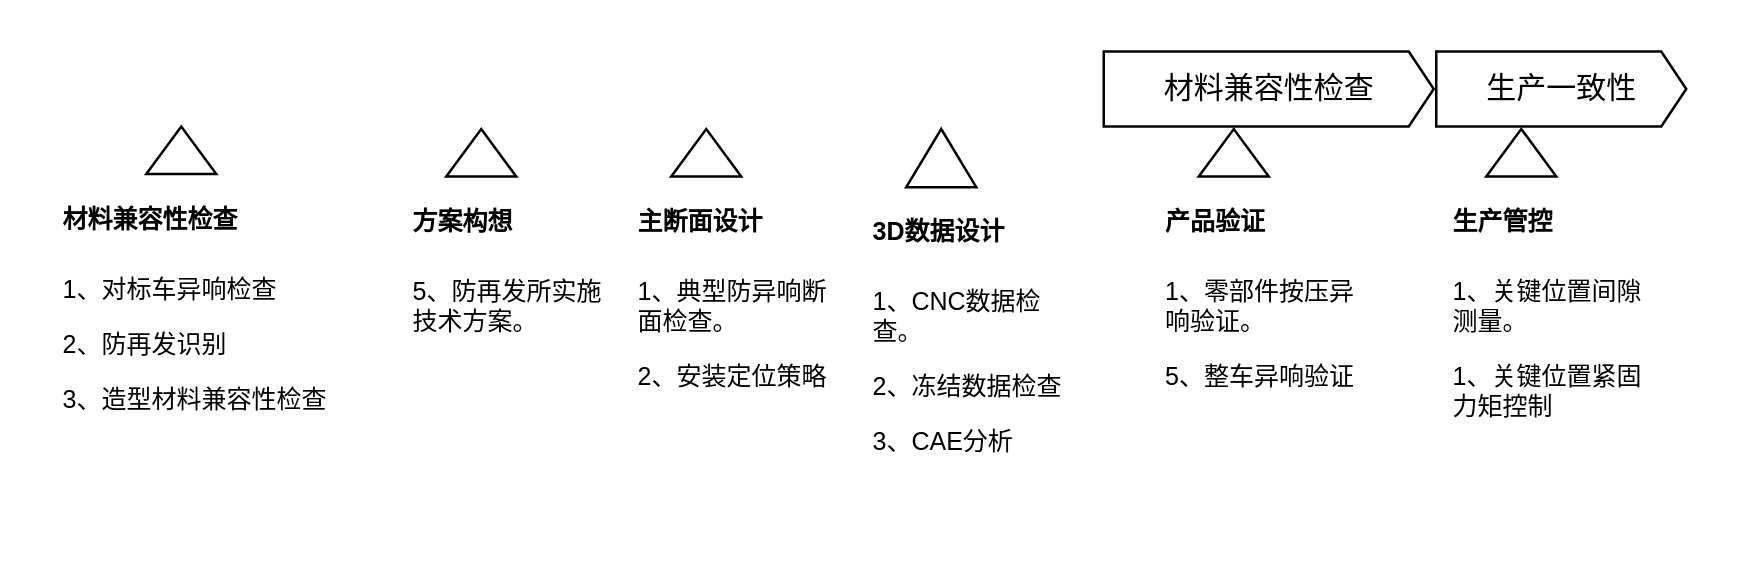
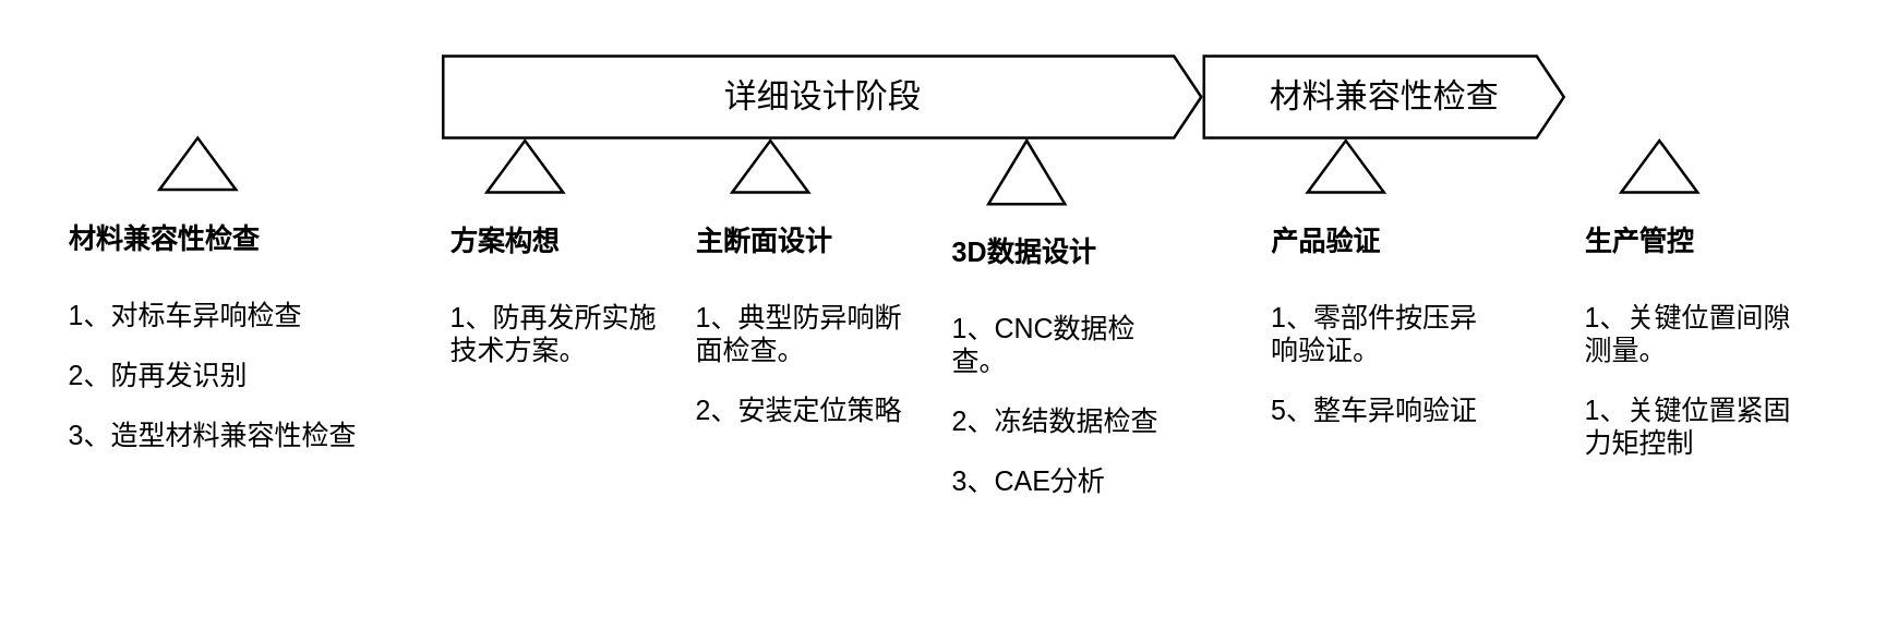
+ <mxCell id="3" value="详细设计阶段" style="html=1;shadow=0;dashed=0;align=center;verticalAlign=middle;shape=mxgraph.arrows2.arrow;dy=0;dx=10;notch=0;" parent="2" vertex="1"><mxGeometry x="142" width="278" height="30" as="geometry" /></mxCell>
- <mxCell id="5" value="生产一致性" style="html=1;shadow=0;dashed=0;align=center;verticalAlign=middle;shape=mxgraph.arrows2.arrow;dy=0;dx=10;notch=0;" parent="2" vertex="1"><mxGeometry x="554" width="100" height="30" as="geometry" /></mxCell>
- <mxCell id="10" value="&lt;h1&gt;&lt;span style=&quot;font-size: 10px;&quot;&gt;方案构想&lt;/span&gt;&lt;/h1&gt;&lt;p&gt;5、防再发所实施技术方案。&lt;/p&gt;" style="text;html=1;strokeColor=none;fillColor=none;spacing=5;spacingTop=-20;whiteSpace=wrap;overflow=hidden;rounded=0;fontSize=10;" parent="9" vertex="1"><mxGeometry y="19" width="92" height="110" as="geometry" /></mxCell>
+ <mxCell id="10" value="&lt;h1&gt;&lt;span style=&quot;font-size: 10px;&quot;&gt;方案构想&lt;/span&gt;&lt;/h1&gt;&lt;p&gt;1、防再发所实施技术方案。&lt;/p&gt;" style="text;html=1;strokeColor=none;fillColor=none;spacing=5;spacingTop=-20;whiteSpace=wrap;overflow=hidden;rounded=0;fontSize=10;" parent="9" vertex="1"><mxGeometry y="19" width="92" height="110" as="geometry" /></mxCell>
